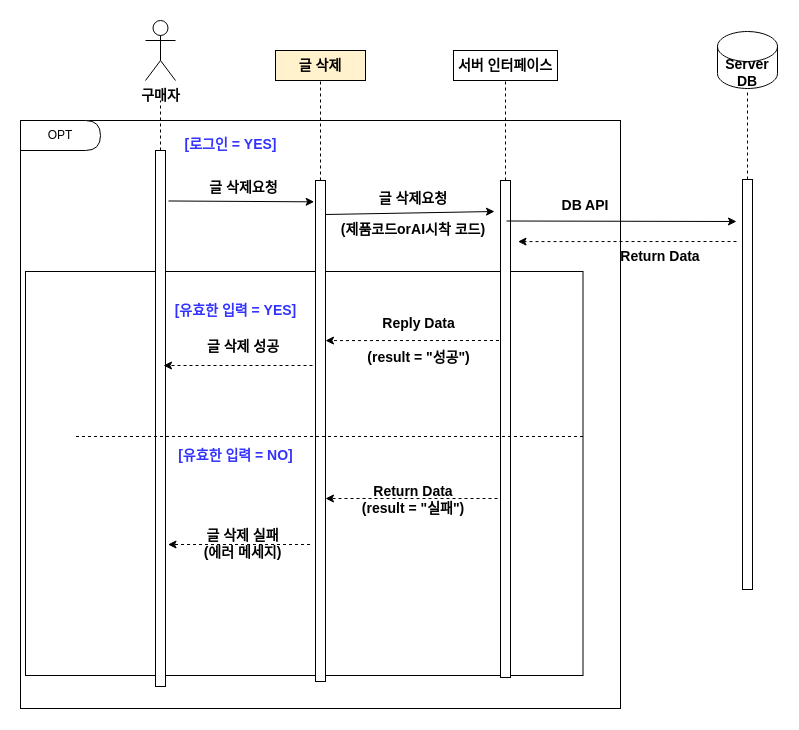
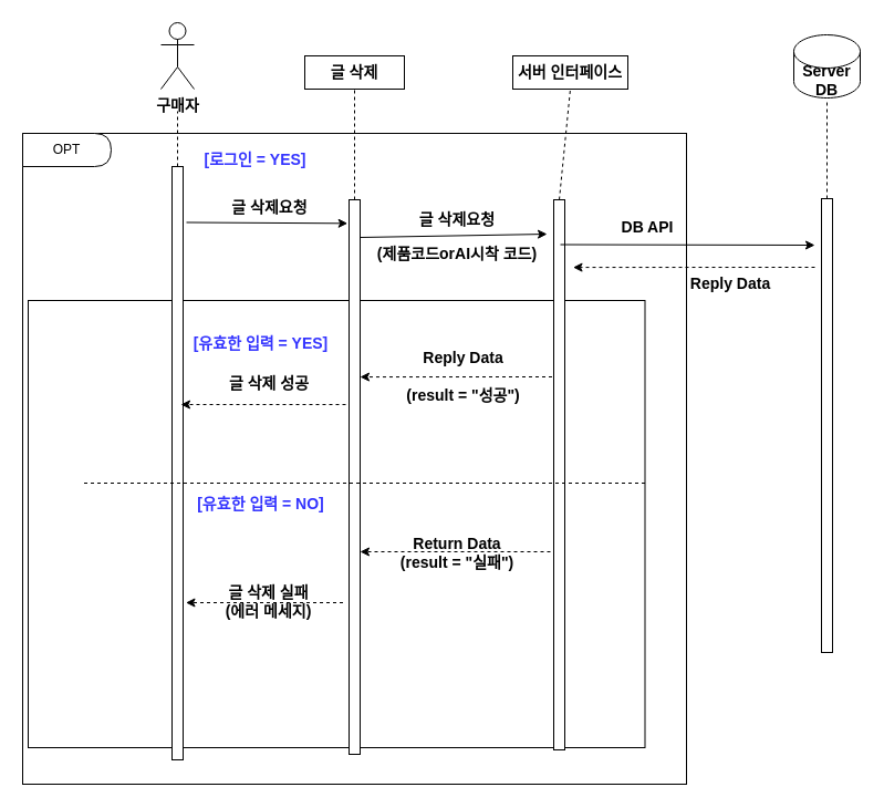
- <mxCell id="8" value="&lt;span style=&quot;font-size: 14px;&quot;&gt;&lt;b&gt;글 삭제&lt;/b&gt;&lt;/span&gt;" style="rounded=0;whiteSpace=wrap;html=1;fillColor=#fff2cc;" parent="1" vertex="1"><mxGeometry x="275" y="50" width="90" height="30" as="geometry" /></mxCell>
+ <mxCell id="8" value="&lt;span style=&quot;font-size: 14px;&quot;&gt;&lt;b&gt;글 삭제&lt;/b&gt;&lt;/span&gt;" style="rounded=0;whiteSpace=wrap;html=1;" parent="1" vertex="1"><mxGeometry x="275" y="50" width="90" height="30" as="geometry" /></mxCell>
- <mxCell id="11" value="&lt;b&gt;&lt;font style=&quot;font-size: 14px;&quot;&gt;서버 인터페이스&lt;/font&gt;&lt;/b&gt;" style="rounded=0;whiteSpace=wrap;html=1;" parent="1" vertex="1"><mxGeometry x="453" y="50" width="104" height="30" as="geometry" /></mxCell>
+ <mxCell id="11" value="&lt;b&gt;&lt;font style=&quot;font-size: 14px;&quot;&gt;서버 인터페이스&lt;/font&gt;&lt;/b&gt;" style="rounded=0;whiteSpace=wrap;html=1;" parent="1" vertex="1"><mxGeometry x="463" y="50" width="104" height="30" as="geometry" /></mxCell>
- <mxCell id="27" value="&lt;b&gt;&lt;font style=&quot;font-size: 14px;&quot;&gt;Return Data&lt;/font&gt;&lt;/b&gt;" style="text;html=1;align=center;verticalAlign=middle;whiteSpace=wrap;rounded=0;" parent="1" vertex="1"><mxGeometry x="615" y="241" width="90" height="30" as="geometry" /></mxCell>
+ <mxCell id="27" value="&lt;b&gt;&lt;font style=&quot;font-size: 14px;&quot;&gt;Reply Data&lt;/font&gt;&lt;/b&gt;" style="text;html=1;align=center;verticalAlign=middle;whiteSpace=wrap;rounded=0;" parent="1" vertex="1"><mxGeometry x="615" y="241" width="90" height="30" as="geometry" /></mxCell>
